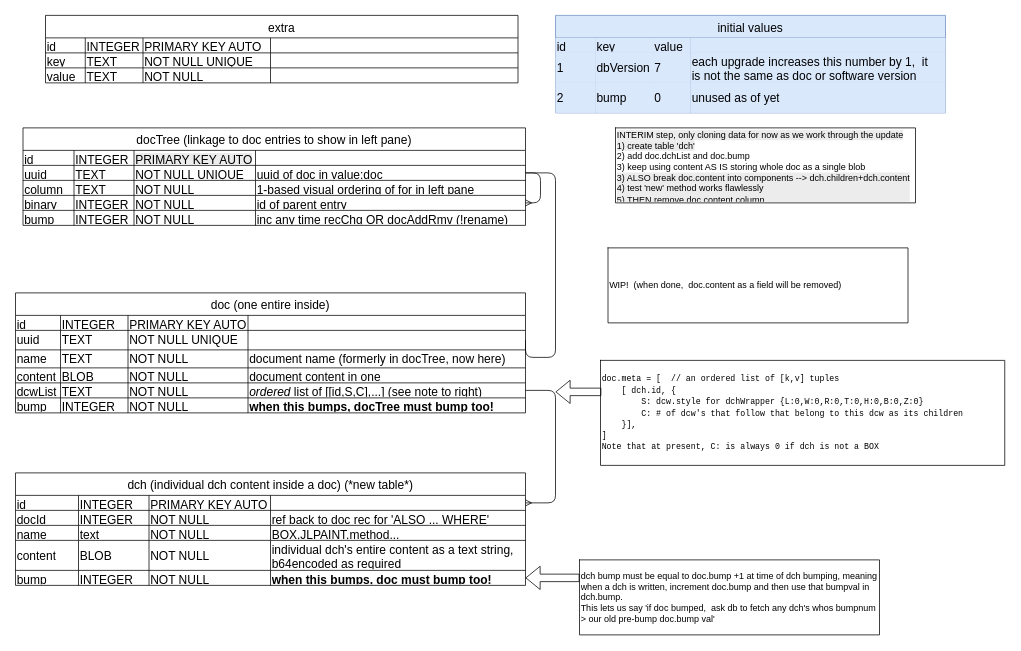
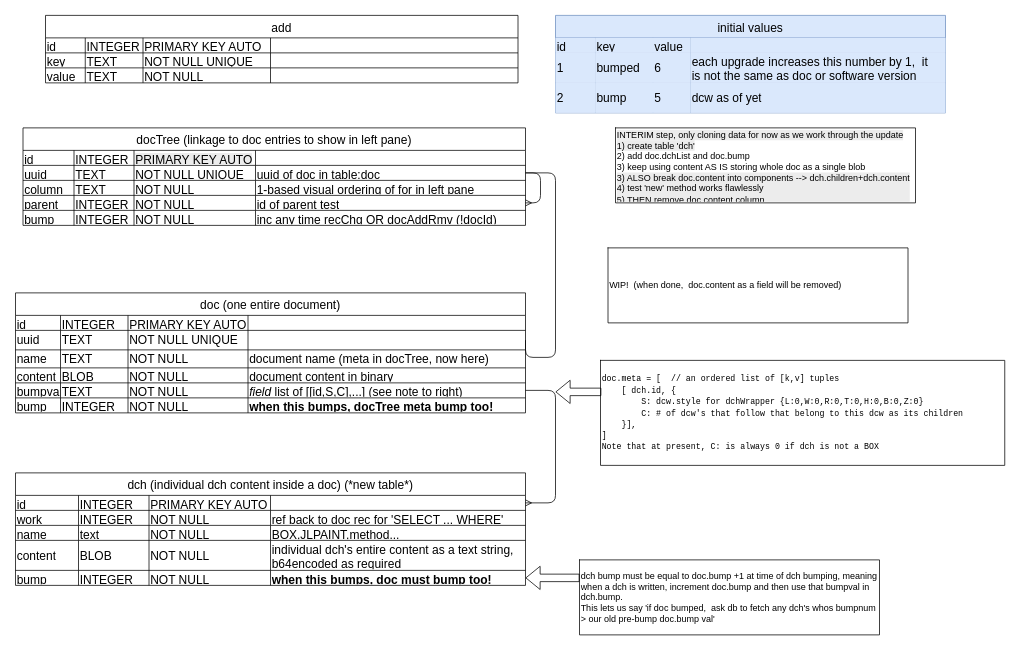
- <mxCell id="2" value="extra" style="shape=table;startSize=30;container=1;collapsible=0;childLayout=tableLayout;strokeColor=default;fontSize=16;align=center;" parent="1" vertex="1"><mxGeometry x="60" y="20" width="630" height="90" as="geometry" /></mxCell>
+ <mxCell id="2" value="add" style="shape=table;startSize=30;container=1;collapsible=0;childLayout=tableLayout;strokeColor=default;fontSize=16;align=center;" parent="1" vertex="1"><mxGeometry x="60" y="20" width="630" height="90" as="geometry" /></mxCell>
- <mxCell id="84" value="dbVersion" style="shape=partialRectangle;html=1;connectable=0;strokeColor=#6c8ebf;overflow=hidden;fillColor=#dae8fc;top=0;left=0;bottom=0;right=0;pointerEvents=1;fontSize=16;align=left;" parent="82" vertex="1"><mxGeometry x="53" width="77" height="40" as="geometry"><mxRectangle width="77" height="40" as="alternateBounds" /></mxGeometry></mxCell>
+ <mxCell id="84" value="bumped" style="shape=partialRectangle;html=1;connectable=0;strokeColor=#6c8ebf;overflow=hidden;fillColor=#dae8fc;top=0;left=0;bottom=0;right=0;pointerEvents=1;fontSize=16;align=left;" parent="82" vertex="1"><mxGeometry x="53" width="77" height="40" as="geometry"><mxRectangle width="77" height="40" as="alternateBounds" /></mxGeometry></mxCell>
- <mxCell id="85" value="7" style="shape=partialRectangle;html=1;connectable=0;strokeColor=#6c8ebf;overflow=hidden;fillColor=#dae8fc;top=0;left=0;bottom=0;right=0;pointerEvents=1;fontSize=16;align=left;" parent="82" vertex="1"><mxGeometry x="130" width="50" height="40" as="geometry"><mxRectangle width="50" height="40" as="alternateBounds" /></mxGeometry></mxCell>
+ <mxCell id="85" value="6" style="shape=partialRectangle;html=1;connectable=0;strokeColor=#6c8ebf;overflow=hidden;fillColor=#dae8fc;top=0;left=0;bottom=0;right=0;pointerEvents=1;fontSize=16;align=left;" parent="82" vertex="1"><mxGeometry x="130" width="50" height="40" as="geometry"><mxRectangle width="50" height="40" as="alternateBounds" /></mxGeometry></mxCell>
- <mxCell id="90" value="0" style="shape=partialRectangle;html=1;connectable=0;strokeColor=#6c8ebf;overflow=hidden;fillColor=#dae8fc;top=0;left=0;bottom=0;right=0;pointerEvents=1;fontSize=16;align=left;" parent="87" vertex="1"><mxGeometry x="130" width="50" height="40" as="geometry"><mxRectangle width="50" height="40" as="alternateBounds" /></mxGeometry></mxCell>
+ <mxCell id="90" value="5" style="shape=partialRectangle;html=1;connectable=0;strokeColor=#6c8ebf;overflow=hidden;fillColor=#dae8fc;top=0;left=0;bottom=0;right=0;pointerEvents=1;fontSize=16;align=left;" parent="87" vertex="1"><mxGeometry x="130" width="50" height="40" as="geometry"><mxRectangle width="50" height="40" as="alternateBounds" /></mxGeometry></mxCell>
- <mxCell id="91" value="unused as of yet" style="shape=partialRectangle;html=1;connectable=0;strokeColor=#6c8ebf;overflow=hidden;fillColor=#dae8fc;top=0;left=0;bottom=0;right=0;pointerEvents=1;fontSize=16;align=left;whiteSpace=wrap;" parent="87" vertex="1"><mxGeometry x="180" width="340" height="40" as="geometry"><mxRectangle width="340" height="40" as="alternateBounds" /></mxGeometry></mxCell>
+ <mxCell id="91" value="dcw as of yet" style="shape=partialRectangle;html=1;connectable=0;strokeColor=#6c8ebf;overflow=hidden;fillColor=#dae8fc;top=0;left=0;bottom=0;right=0;pointerEvents=1;fontSize=16;align=left;whiteSpace=wrap;" parent="87" vertex="1"><mxGeometry x="180" width="340" height="40" as="geometry"><mxRectangle width="340" height="40" as="alternateBounds" /></mxGeometry></mxCell>
- <mxCell id="59" value="uuid of doc in value:doc" style="shape=partialRectangle;html=1;connectable=0;strokeColor=inherit;overflow=hidden;fillColor=none;top=0;left=0;bottom=0;right=0;pointerEvents=1;fontSize=16;align=left;" parent="55" vertex="1"><mxGeometry x="310" width="360" height="20" as="geometry"><mxRectangle width="360" height="20" as="alternateBounds" /></mxGeometry></mxCell>
+ <mxCell id="59" value="uuid of doc in table:doc" style="shape=partialRectangle;html=1;connectable=0;strokeColor=inherit;overflow=hidden;fillColor=none;top=0;left=0;bottom=0;right=0;pointerEvents=1;fontSize=16;align=left;" parent="55" vertex="1"><mxGeometry x="310" width="360" height="20" as="geometry"><mxRectangle width="360" height="20" as="alternateBounds" /></mxGeometry></mxCell>
- <mxCell id="66" value="binary" style="shape=partialRectangle;html=1;connectable=0;strokeColor=inherit;overflow=hidden;fillColor=none;top=0;left=0;bottom=0;right=0;pointerEvents=1;fontSize=16;align=left;fontColor=#000000;" parent="65" vertex="1"><mxGeometry width="68" height="20" as="geometry"><mxRectangle width="68" height="20" as="alternateBounds" /></mxGeometry></mxCell>
+ <mxCell id="66" value="parent" style="shape=partialRectangle;html=1;connectable=0;strokeColor=inherit;overflow=hidden;fillColor=none;top=0;left=0;bottom=0;right=0;pointerEvents=1;fontSize=16;align=left;fontColor=#000000;" parent="65" vertex="1"><mxGeometry width="68" height="20" as="geometry"><mxRectangle width="68" height="20" as="alternateBounds" /></mxGeometry></mxCell>
- <mxCell id="69" value="id of parent entry" style="shape=partialRectangle;html=1;connectable=0;strokeColor=inherit;overflow=hidden;fillColor=none;top=0;left=0;bottom=0;right=0;pointerEvents=1;fontSize=16;align=left;fontColor=#000000;" parent="65" vertex="1"><mxGeometry x="310" width="360" height="20" as="geometry"><mxRectangle width="360" height="20" as="alternateBounds" /></mxGeometry></mxCell>
+ <mxCell id="69" value="id of parent test" style="shape=partialRectangle;html=1;connectable=0;strokeColor=inherit;overflow=hidden;fillColor=none;top=0;left=0;bottom=0;right=0;pointerEvents=1;fontSize=16;align=left;fontColor=#000000;" parent="65" vertex="1"><mxGeometry x="310" width="360" height="20" as="geometry"><mxRectangle width="360" height="20" as="alternateBounds" /></mxGeometry></mxCell>
- <mxCell id="74" value="inc any time recChg OR docAddRmv (!rename)" style="shape=partialRectangle;html=1;connectable=0;strokeColor=inherit;overflow=hidden;fillColor=none;top=0;left=0;bottom=0;right=0;pointerEvents=1;fontSize=16;align=left;fontColor=#000000;" parent="70" vertex="1"><mxGeometry x="310" width="360" height="20" as="geometry"><mxRectangle width="360" height="20" as="alternateBounds" /></mxGeometry></mxCell>
+ <mxCell id="74" value="inc any time recChg OR docAddRmv (!docId)" style="shape=partialRectangle;html=1;connectable=0;strokeColor=inherit;overflow=hidden;fillColor=none;top=0;left=0;bottom=0;right=0;pointerEvents=1;fontSize=16;align=left;fontColor=#000000;" parent="70" vertex="1"><mxGeometry x="310" width="360" height="20" as="geometry"><mxRectangle width="360" height="20" as="alternateBounds" /></mxGeometry></mxCell>
- <mxCell id="18" value="doc (one entire inside)" style="shape=table;startSize=30;container=1;collapsible=0;childLayout=tableLayout;strokeColor=default;fontSize=16;align=center;" parent="1" vertex="1"><mxGeometry y="390" width="680" height="160" as="geometry" x="20" /></mxCell>
+ <mxCell id="18" value="doc (one entire document)" style="shape=table;startSize=30;container=1;collapsible=0;childLayout=tableLayout;strokeColor=default;fontSize=16;align=center;" parent="1" vertex="1"><mxGeometry y="390" width="680" height="160" as="geometry" x="20" /></mxCell>
- <mxCell id="33" value="document name (formerly in docTree, now here)" style="shape=partialRectangle;html=1;connectable=0;strokeColor=inherit;overflow=hidden;fillColor=none;top=0;left=0;bottom=0;right=0;pointerEvents=1;fontSize=16;align=left;" parent="29" vertex="1"><mxGeometry x="310" width="370" height="24" as="geometry"><mxRectangle width="370" height="24" as="alternateBounds" /></mxGeometry></mxCell>
+ <mxCell id="33" value="document name (meta in docTree, now here)" style="shape=partialRectangle;html=1;connectable=0;strokeColor=inherit;overflow=hidden;fillColor=none;top=0;left=0;bottom=0;right=0;pointerEvents=1;fontSize=16;align=left;" parent="29" vertex="1"><mxGeometry x="310" width="370" height="24" as="geometry"><mxRectangle width="370" height="24" as="alternateBounds" /></mxGeometry></mxCell>
- <mxCell id="38" value="document content in one" style="shape=partialRectangle;html=1;connectable=0;strokeColor=inherit;overflow=hidden;fillColor=none;top=0;left=0;bottom=0;right=0;pointerEvents=1;fontSize=16;align=left;fontColor=#000000;" parent="34" vertex="1"><mxGeometry x="310" width="370" height="20" as="geometry"><mxRectangle width="370" height="20" as="alternateBounds" /></mxGeometry></mxCell>
+ <mxCell id="38" value="document content in binary" style="shape=partialRectangle;html=1;connectable=0;strokeColor=inherit;overflow=hidden;fillColor=none;top=0;left=0;bottom=0;right=0;pointerEvents=1;fontSize=16;align=left;fontColor=#000000;" parent="34" vertex="1"><mxGeometry x="310" width="370" height="20" as="geometry"><mxRectangle width="370" height="20" as="alternateBounds" /></mxGeometry></mxCell>
- <mxCell id="40" value="dcwList" style="shape=partialRectangle;html=1;connectable=0;strokeColor=inherit;overflow=hidden;fillColor=none;top=0;left=0;bottom=0;right=0;pointerEvents=1;fontSize=16;align=left;fontColor=#000000;" parent="39" vertex="1"><mxGeometry width="60" height="20" as="geometry"><mxRectangle width="60" height="20" as="alternateBounds" /></mxGeometry></mxCell>
+ <mxCell id="40" value="bumpval" style="shape=partialRectangle;html=1;connectable=0;strokeColor=inherit;overflow=hidden;fillColor=none;top=0;left=0;bottom=0;right=0;pointerEvents=1;fontSize=16;align=left;fontColor=#000000;" parent="39" vertex="1"><mxGeometry width="60" height="20" as="geometry"><mxRectangle width="60" height="20" as="alternateBounds" /></mxGeometry></mxCell>
- <mxCell id="43" value="&lt;i&gt;ordered&lt;/i&gt; list of [[id,S,C],...] (see note to right)" style="shape=partialRectangle;html=1;connectable=0;strokeColor=inherit;overflow=hidden;fillColor=none;top=0;left=0;bottom=0;right=0;pointerEvents=1;fontSize=16;align=left;fontColor=#000000;" parent="39" vertex="1"><mxGeometry x="310" width="370" height="20" as="geometry"><mxRectangle width="370" height="20" as="alternateBounds" /></mxGeometry></mxCell>
+ <mxCell id="43" value="&lt;i&gt;field&lt;/i&gt; list of [[id,S,C],...] (see note to right)" style="shape=partialRectangle;html=1;connectable=0;strokeColor=inherit;overflow=hidden;fillColor=none;top=0;left=0;bottom=0;right=0;pointerEvents=1;fontSize=16;align=left;fontColor=#000000;" parent="39" vertex="1"><mxGeometry x="310" width="370" height="20" as="geometry"><mxRectangle width="370" height="20" as="alternateBounds" /></mxGeometry></mxCell>
- <mxCell id="48" value="&lt;b&gt;when this bumps, docTree must bump too!&lt;/b&gt;" style="shape=partialRectangle;html=1;connectable=0;strokeColor=inherit;overflow=hidden;fillColor=none;top=0;left=0;bottom=0;right=0;pointerEvents=1;fontSize=16;align=left;fontColor=#000000;" parent="44" vertex="1"><mxGeometry x="310" width="370" height="20" as="geometry"><mxRectangle width="370" height="20" as="alternateBounds" /></mxGeometry></mxCell>
+ <mxCell id="48" value="&lt;b&gt;when this bumps, docTree meta bump too!&lt;/b&gt;" style="shape=partialRectangle;html=1;connectable=0;strokeColor=inherit;overflow=hidden;fillColor=none;top=0;left=0;bottom=0;right=0;pointerEvents=1;fontSize=16;align=left;fontColor=#000000;" parent="44" vertex="1"><mxGeometry x="310" width="370" height="20" as="geometry"><mxRectangle width="370" height="20" as="alternateBounds" /></mxGeometry></mxCell>
- <mxCell id="99" value="docId" style="shape=partialRectangle;html=1;connectable=0;strokeColor=inherit;overflow=hidden;fillColor=none;top=0;left=0;bottom=0;right=0;pointerEvents=1;fontSize=16;align=left;" parent="98" vertex="1"><mxGeometry width="84" height="20" as="geometry"><mxRectangle width="84" height="20" as="alternateBounds" /></mxGeometry></mxCell>
+ <mxCell id="99" value="work" style="shape=partialRectangle;html=1;connectable=0;strokeColor=inherit;overflow=hidden;fillColor=none;top=0;left=0;bottom=0;right=0;pointerEvents=1;fontSize=16;align=left;" parent="98" vertex="1"><mxGeometry width="84" height="20" as="geometry"><mxRectangle width="84" height="20" as="alternateBounds" /></mxGeometry></mxCell>
- <mxCell id="102" value="ref back to doc rec for 'ALSO ... WHERE'" style="shape=partialRectangle;html=1;connectable=0;strokeColor=inherit;overflow=hidden;fillColor=none;top=0;left=0;bottom=0;right=0;pointerEvents=1;fontSize=16;align=left;" parent="98" vertex="1"><mxGeometry x="340" width="340" height="20" as="geometry"><mxRectangle width="340" height="20" as="alternateBounds" /></mxGeometry></mxCell>
+ <mxCell id="102" value="ref back to doc rec for 'SELECT ... WHERE'" style="shape=partialRectangle;html=1;connectable=0;strokeColor=inherit;overflow=hidden;fillColor=none;top=0;left=0;bottom=0;right=0;pointerEvents=1;fontSize=16;align=left;" parent="98" vertex="1"><mxGeometry x="340" width="340" height="20" as="geometry"><mxRectangle width="340" height="20" as="alternateBounds" /></mxGeometry></mxCell>
